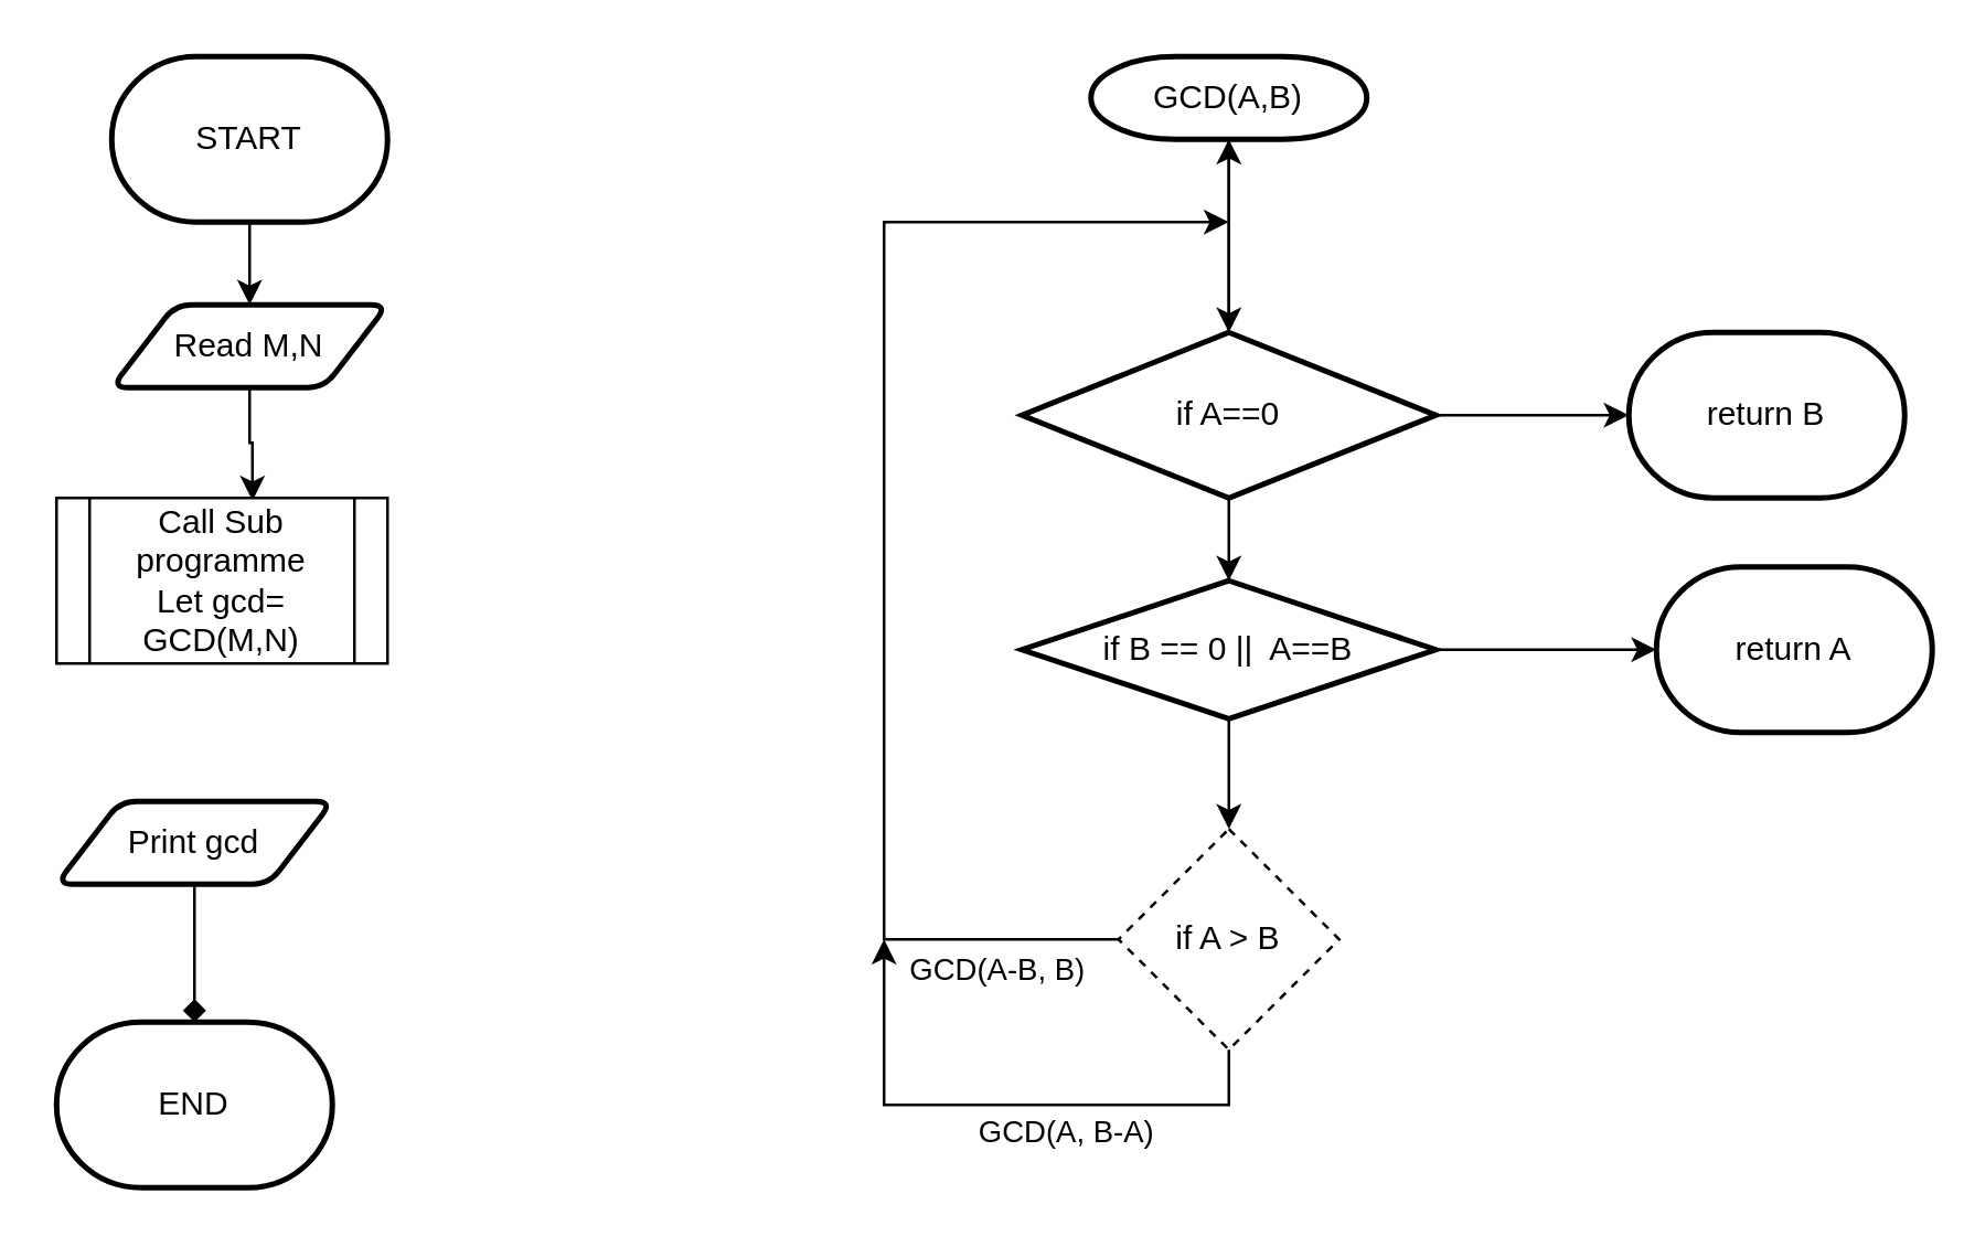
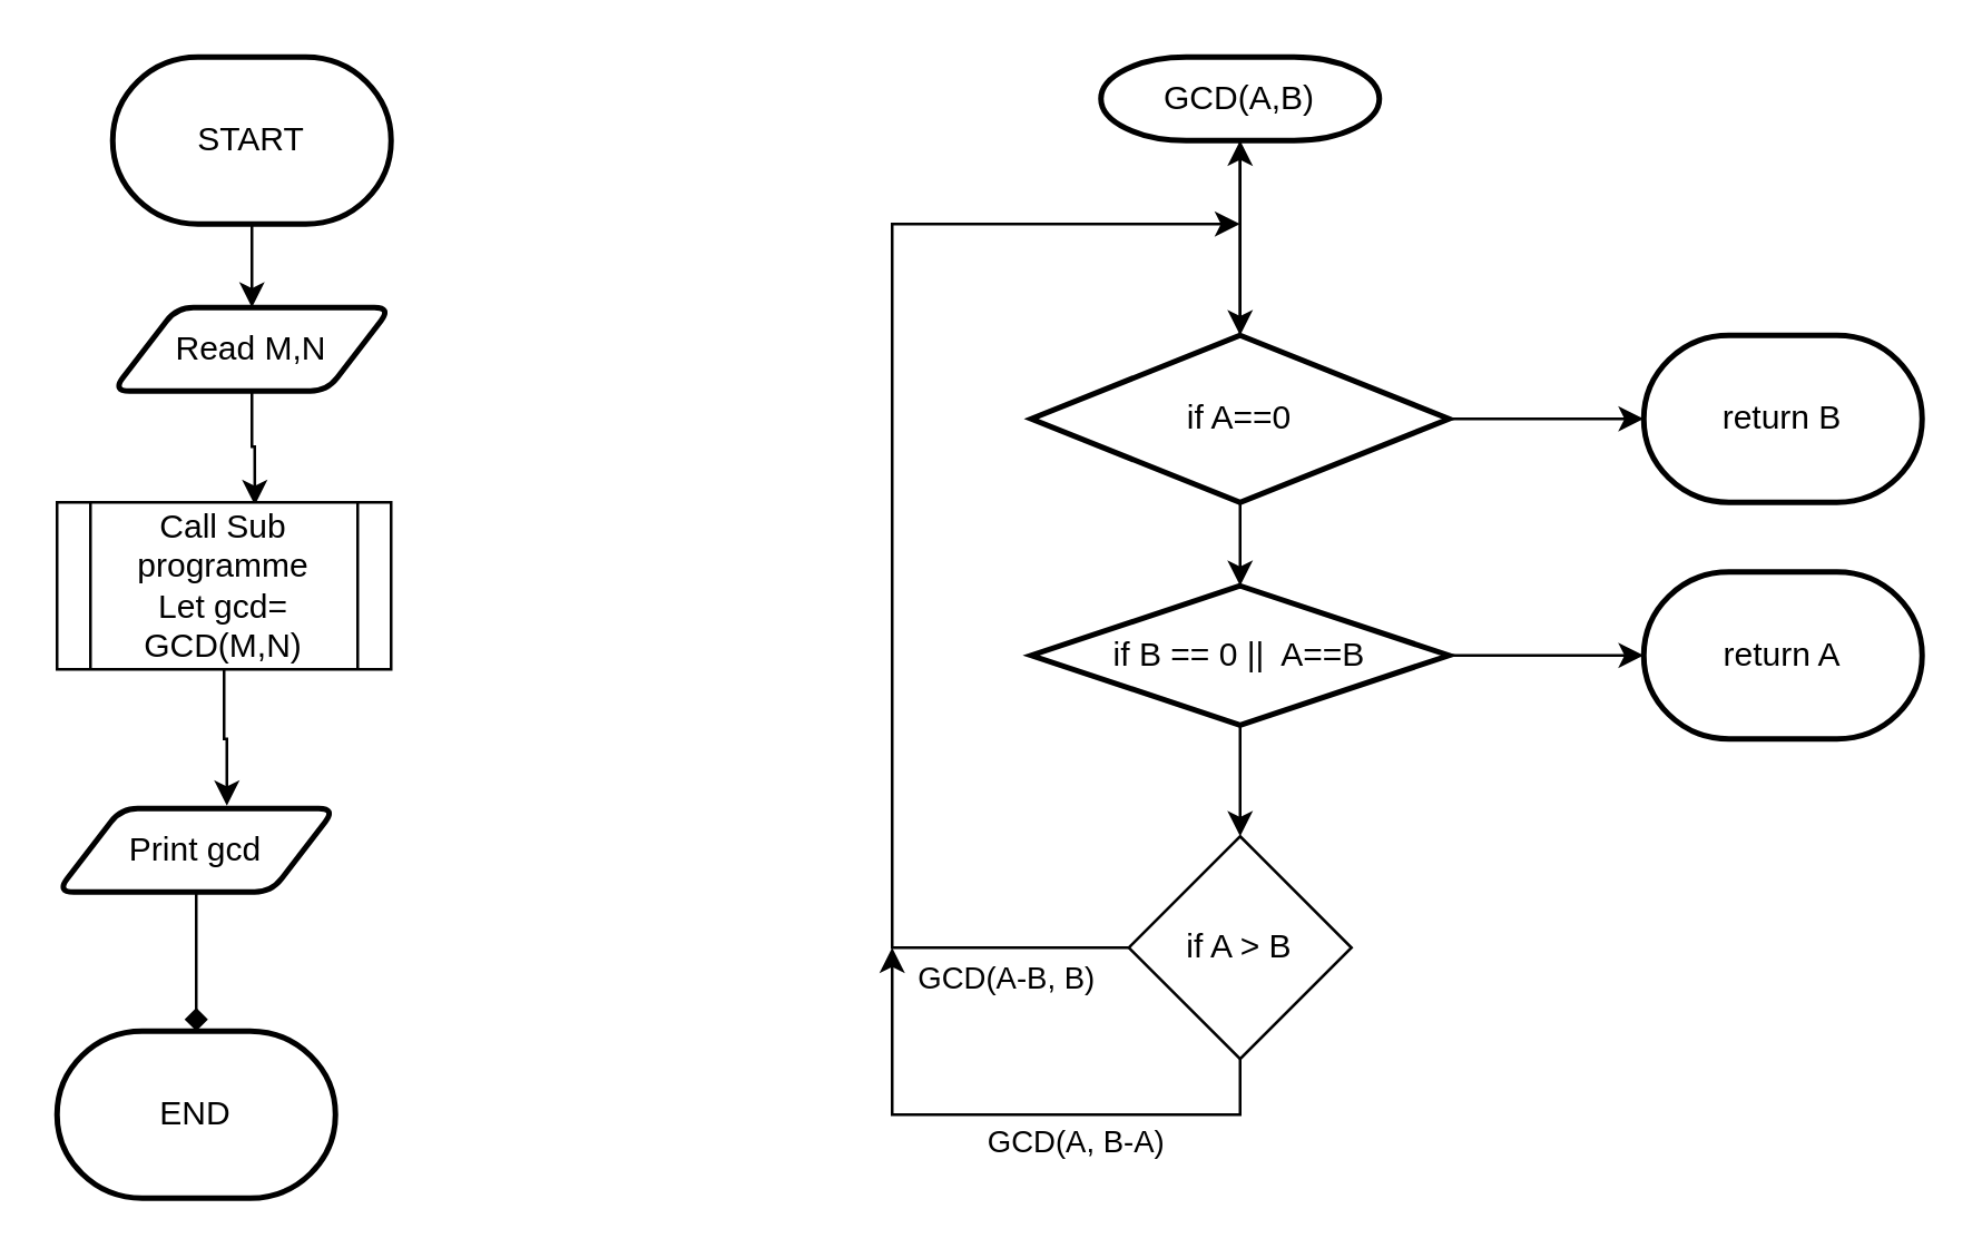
- <mxCell id="21" value="return A" style="strokeWidth=2;html=1;shape=mxgraph.flowchart.terminator;whiteSpace=wrap;" vertex="1" parent="1"><mxGeometry x="600" y="205" width="100" height="60" as="geometry" /></mxCell>
+ <mxCell id="21" value="return A" style="strokeWidth=2;html=1;shape=mxgraph.flowchart.terminator;whiteSpace=wrap;" vertex="1" parent="1"><mxGeometry x="590" y="205" width="100" height="60" as="geometry" /></mxCell>
+ <mxCell id="6" style="edgeStyle=orthogonalEdgeStyle;rounded=0;orthogonalLoop=1;jettySize=auto;html=1;entryX=0.61;entryY=-0.033;entryDx=0;entryDy=0;entryPerimeter=0;" edge="1" parent="1" source="7" target="9"><mxGeometry relative="1" as="geometry" /></mxCell>
- <mxCell id="25" value="if A &amp;gt; B" style="rhombus;whiteSpace=wrap;html=1;dashed=1;" vertex="1" parent="1"><mxGeometry x="405" y="300" width="80" height="80" as="geometry" /></mxCell>
+ <mxCell id="25" value="if A &amp;gt; B" style="rhombus;whiteSpace=wrap;html=1;" vertex="1" parent="1"><mxGeometry x="405" y="300" width="80" height="80" as="geometry" /></mxCell>
